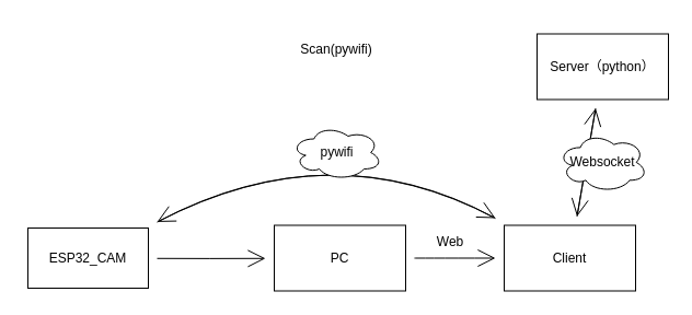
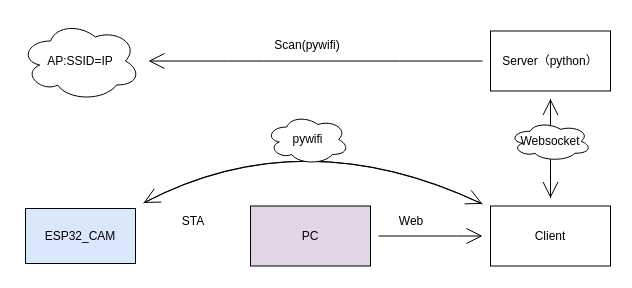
+ <mxCell id="5" value="AP:SSID=IP" style="ellipse;shape=cloud;whiteSpace=wrap;html=1;rounded=0;" vertex="1" parent="1"><mxGeometry x="20" y="20.5" width="120" height="80" as="geometry" /></mxCell>
+ <mxCell id="12" value="" style="edgeStyle=none;curved=1;rounded=0;orthogonalLoop=1;jettySize=auto;html=1;endArrow=open;startSize=14;endSize=14;sourcePerimeterSpacing=8;targetPerimeterSpacing=8;" edge="1" parent="1" source="14" target="5"><mxGeometry relative="1" as="geometry" /></mxCell>
- <mxCell id="18" value="Websocket" style="ellipse;shape=cloud;whiteSpace=wrap;html=1;" vertex="1" parent="1"><mxGeometry x="509.13" y="120.75" width="81.75" height="54.5" as="geometry" /></mxCell>
+ <mxCell id="18" value="Websocket" style="ellipse;shape=cloud;whiteSpace=wrap;html=1;" vertex="1" parent="1"><mxGeometry x="509.13" y="120.75" width="81.75" height="40" as="geometry" /></mxCell>
+ <mxCell id="11" value="STA" style="text;strokeColor=none;fillColor=none;html=1;align=center;verticalAlign=middle;whiteSpace=wrap;rounded=0;" vertex="1" parent="1"><mxGeometry x="163" y="205.5" width="60" height="30" as="geometry" /></mxCell>
- <mxCell id="4" value="ESP32_CAM" style="rounded=0;whiteSpace=wrap;html=1;" vertex="1" parent="1"><mxGeometry x="25" y="208" width="110" height="55" as="geometry" /></mxCell>
+ <mxCell id="4" value="ESP32_CAM" style="rounded=0;whiteSpace=wrap;html=1;fillColor=#dae8fc;" vertex="1" parent="1"><mxGeometry x="25" y="208" width="110" height="55" as="geometry" /></mxCell>
- <mxCell id="2" value="" style="edgeStyle=none;curved=1;rounded=0;orthogonalLoop=1;jettySize=auto;html=1;endArrow=open;startSize=14;endSize=14;sourcePerimeterSpacing=8;targetPerimeterSpacing=8;" edge="1" parent="1" source="4" target="7"><mxGeometry relative="1" as="geometry"><Array as="points"><mxPoint x="190" y="236" /></Array></mxGeometry></mxCell>
- <mxCell id="7" value="PC" style="whiteSpace=wrap;html=1;rounded=0;" vertex="1" parent="1"><mxGeometry x="250" y="205.5" width="120" height="60" as="geometry" /></mxCell>
+ <mxCell id="7" value="PC" style="whiteSpace=wrap;html=1;rounded=0;fillColor=#e1d5e7;" vertex="1" parent="1"><mxGeometry x="250" y="205.5" width="120" height="60" as="geometry" /></mxCell>
- <mxCell id="10" value="Client" style="whiteSpace=wrap;html=1;rounded=0;" vertex="1" parent="1"><mxGeometry x="460" y="205.5" width="120" height="60" as="geometry" /></mxCell>
+ <mxCell id="10" value="Client" style="whiteSpace=wrap;html=1;rounded=0;" vertex="1" parent="1"><mxGeometry x="490" y="205.5" width="120" height="60" as="geometry" /></mxCell>
